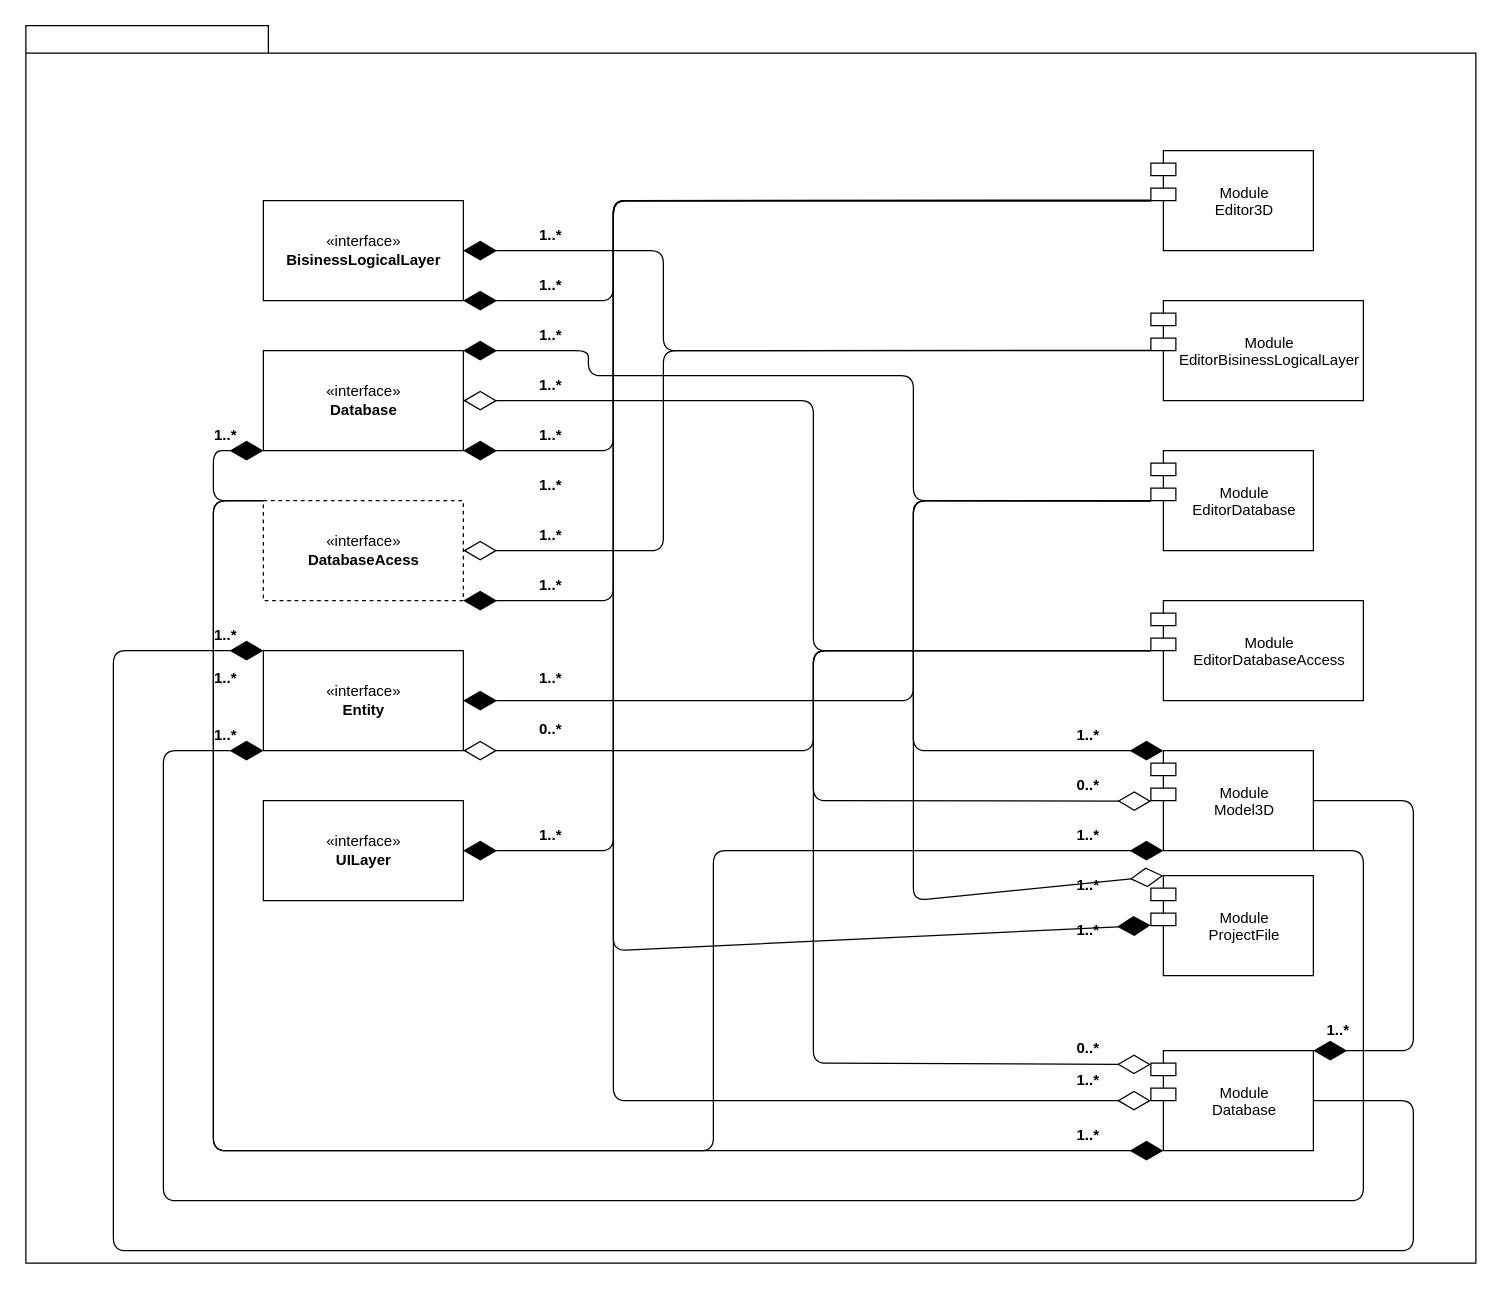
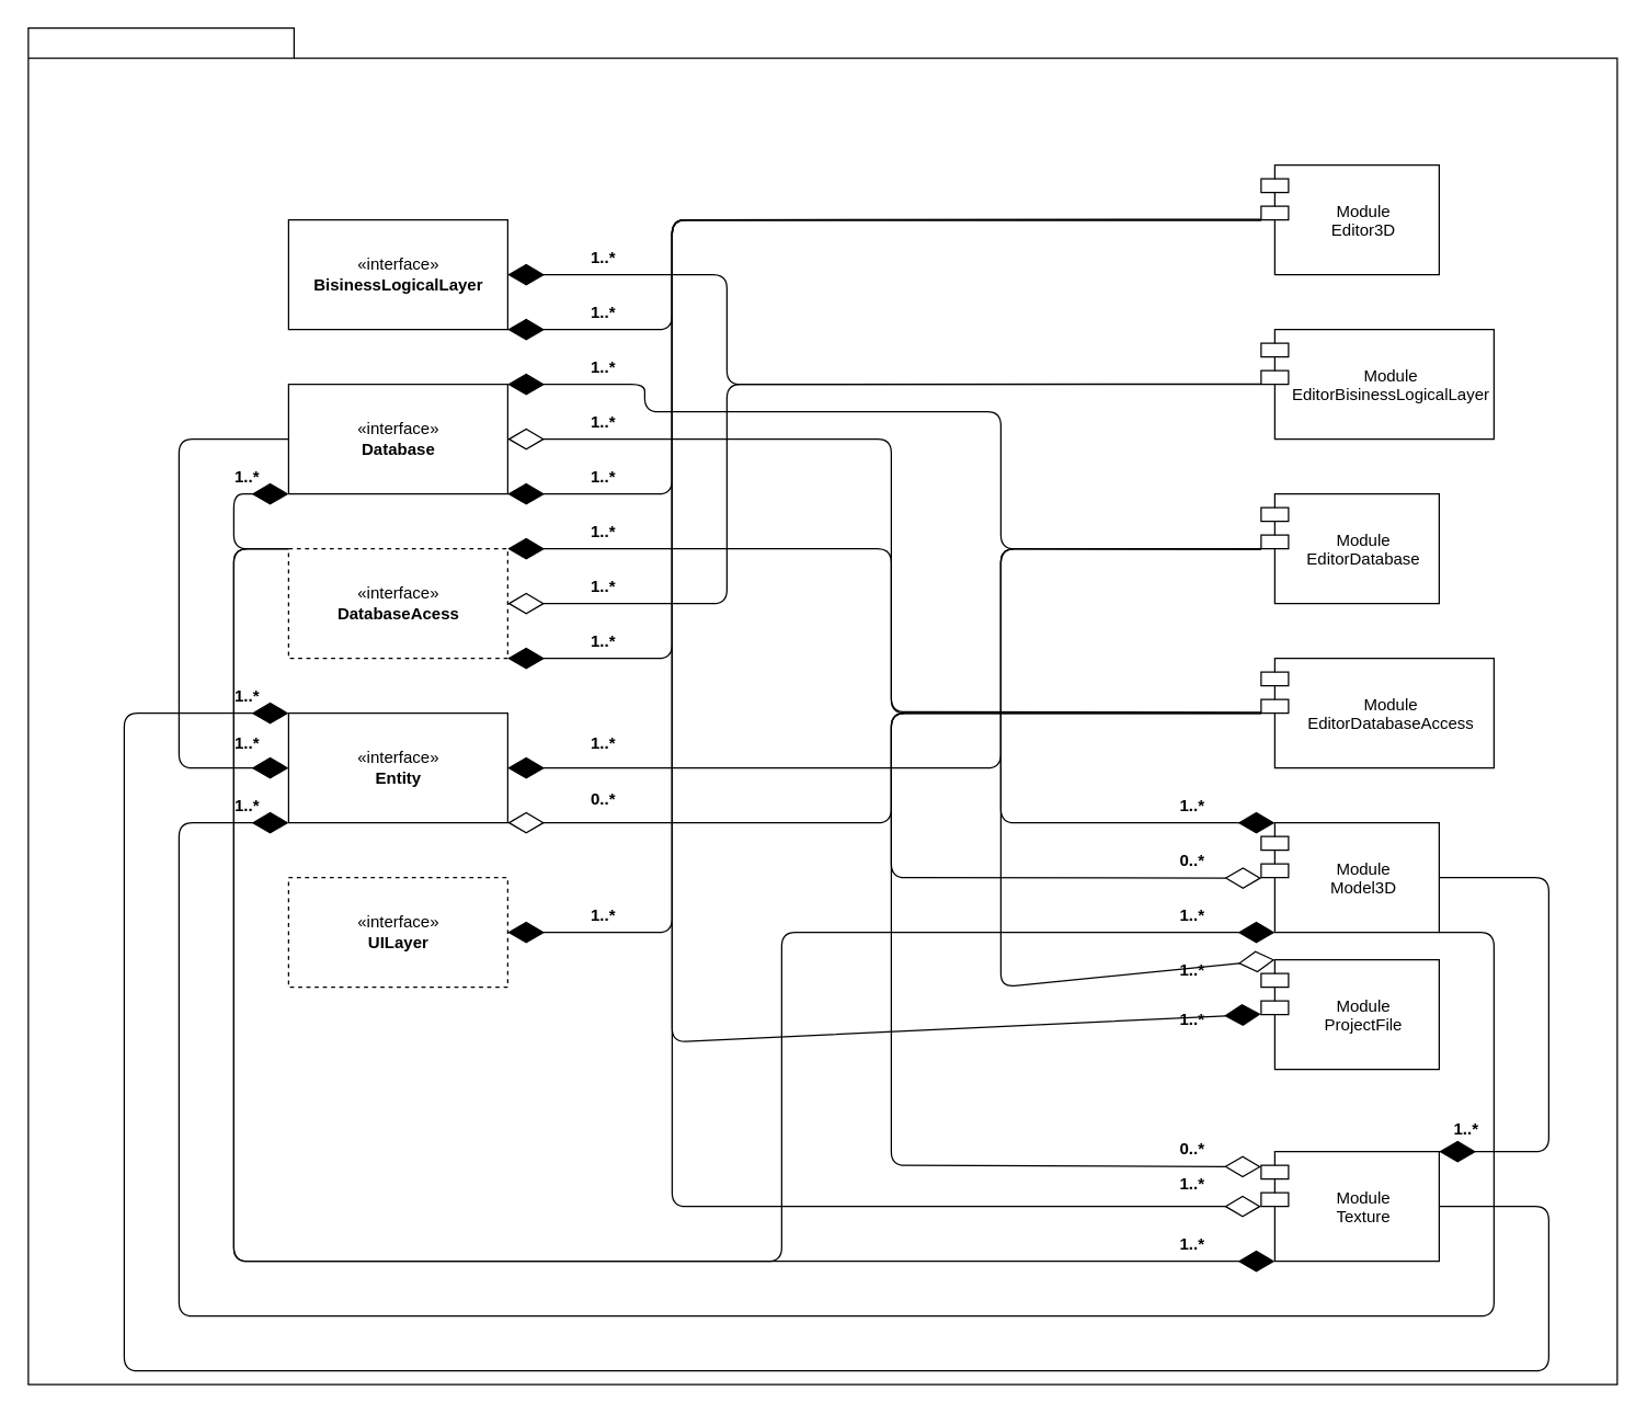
+ <mxCell id="30" value="" style="endArrow=diamondThin;endFill=1;endSize=24;html=1;rounded=1;strokeColor=default;exitX=0.002;exitY=0.492;exitDx=0;exitDy=0;exitPerimeter=0;entryX=1;entryY=0;entryDx=0;entryDy=0;" edge="1" parent="1" source="12" target="5"><mxGeometry width="160" relative="1" as="geometry"><mxPoint x="610" y="550" as="sourcePoint" /><mxPoint x="770" y="550" as="targetPoint" /><Array as="points"><mxPoint x="650" y="519" /><mxPoint x="650" y="400" /></Array></mxGeometry></mxCell>
+ <mxCell id="51" value="" style="endArrow=diamondThin;endFill=1;endSize=24;html=1;rounded=1;strokeColor=default;exitX=0;exitY=0.5;exitDx=0;exitDy=0;entryX=0;entryY=0.5;entryDx=0;entryDy=0;" edge="1" parent="1" source="6" target="4"><mxGeometry width="160" relative="1" as="geometry"><mxPoint x="90" y="540" as="sourcePoint" /><mxPoint x="250" y="540" as="targetPoint" /><Array as="points"><mxPoint x="130" y="320" /><mxPoint x="130" y="560" /></Array></mxGeometry></mxCell>
- <mxCell id="3" value="«interface»&lt;br&gt;&lt;b&gt;UILayer&lt;/b&gt;" style="html=1;" vertex="1" parent="1"><mxGeometry x="210" y="640" width="160" height="80" as="geometry" /></mxCell>
+ <mxCell id="3" value="«interface»&lt;br&gt;&lt;b&gt;UILayer&lt;/b&gt;" style="html=1;dashed=1;" vertex="1" parent="1"><mxGeometry x="210" y="640" width="160" height="80" as="geometry" /></mxCell>
- <mxCell id="9" value="Module&#10;Database" style="shape=module;align=left;spacingLeft=20;align=center;verticalAlign=middle;" vertex="1" parent="1"><mxGeometry x="920" y="840" width="130" height="80" as="geometry" /></mxCell>
+ <mxCell id="9" value="Module&#10;Texture" style="shape=module;align=left;spacingLeft=20;align=center;verticalAlign=middle;" vertex="1" parent="1"><mxGeometry x="920" y="840" width="130" height="80" as="geometry" /></mxCell>
